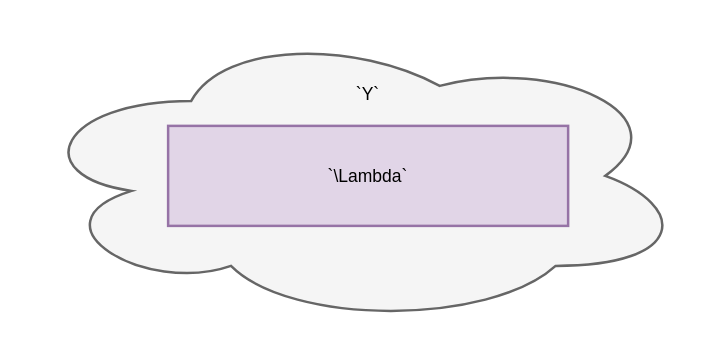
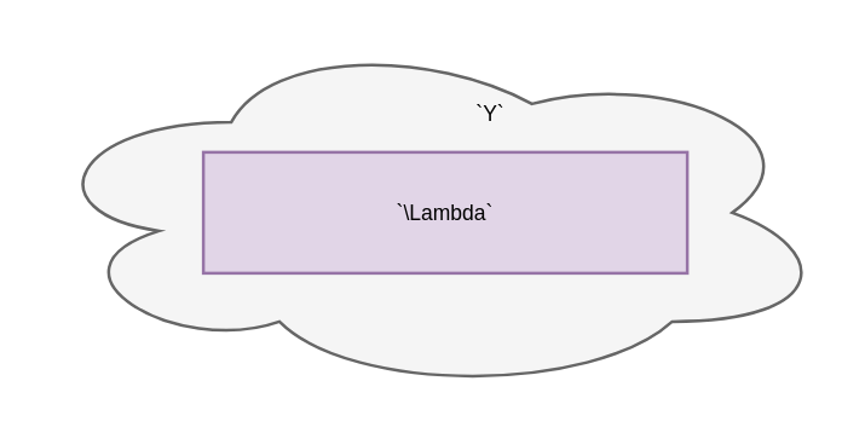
- <mxCell id="3" value="&lt;font style=&quot;font-size: 14px;&quot;&gt;`Y`&lt;/font&gt;" style="text;html=1;strokeColor=none;fillColor=none;align=center;verticalAlign=middle;whiteSpace=wrap;rounded=0;" parent="1" vertex="1"><mxGeometry x="264" y="60" width="60" height="30" as="geometry" /></mxCell>
+ <mxCell id="3" value="&lt;font style=&quot;font-size: 14px;&quot;&gt;`Y`&lt;/font&gt;" style="text;html=1;strokeColor=none;fillColor=none;align=center;verticalAlign=middle;whiteSpace=wrap;rounded=0;" parent="1" vertex="1"><mxGeometry x="294" y="60" width="60" height="30" as="geometry" /></mxCell>
